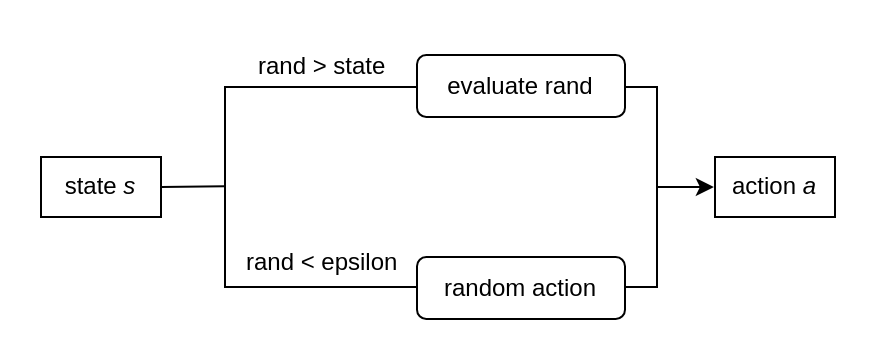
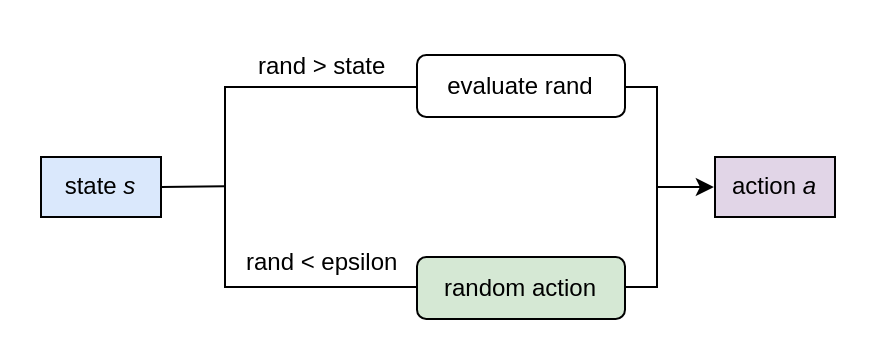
- <mxCell id="2" value="state &lt;i&gt;s&lt;/i&gt;" style="rounded=0;whiteSpace=wrap;html=1;" vertex="1" parent="1"><mxGeometry x="20" y="78" width="60" height="30" as="geometry" /></mxCell>
+ <mxCell id="2" value="state &lt;i&gt;s&lt;/i&gt;" style="rounded=0;whiteSpace=wrap;html=1;fillColor=#dae8fc;" vertex="1" parent="1"><mxGeometry x="20" y="78" width="60" height="30" as="geometry" /></mxCell>
- <mxCell id="11" value="action &lt;i&gt;a&lt;/i&gt;" style="rounded=0;whiteSpace=wrap;html=1;" vertex="1" parent="1"><mxGeometry x="357" y="78" width="60" height="30" as="geometry" /></mxCell>
+ <mxCell id="11" value="action &lt;i&gt;a&lt;/i&gt;" style="rounded=0;whiteSpace=wrap;html=1;fillColor=#e1d5e7;" vertex="1" parent="1"><mxGeometry x="357" y="78" width="60" height="30" as="geometry" /></mxCell>
- <mxCell id="8" value="random action" style="rounded=1;whiteSpace=wrap;html=1;" vertex="1" parent="1"><mxGeometry x="208" y="128" width="104" height="31" as="geometry" /></mxCell>
+ <mxCell id="8" value="random action" style="rounded=1;whiteSpace=wrap;html=1;fillColor=#d5e8d4;" vertex="1" parent="1"><mxGeometry x="208" y="128" width="104" height="31" as="geometry" /></mxCell>
